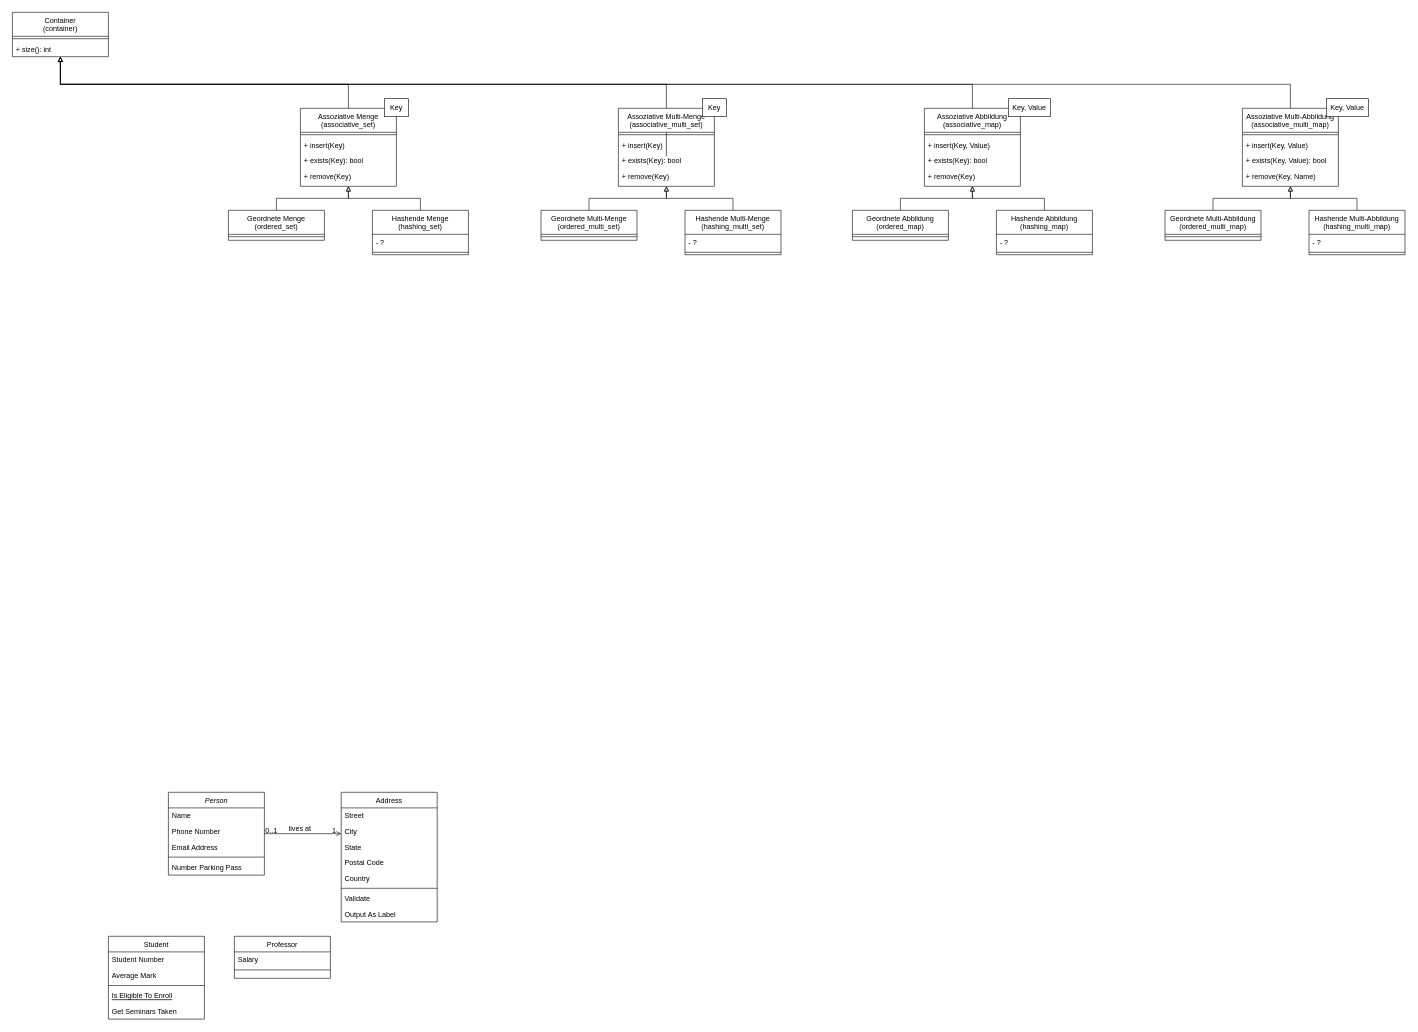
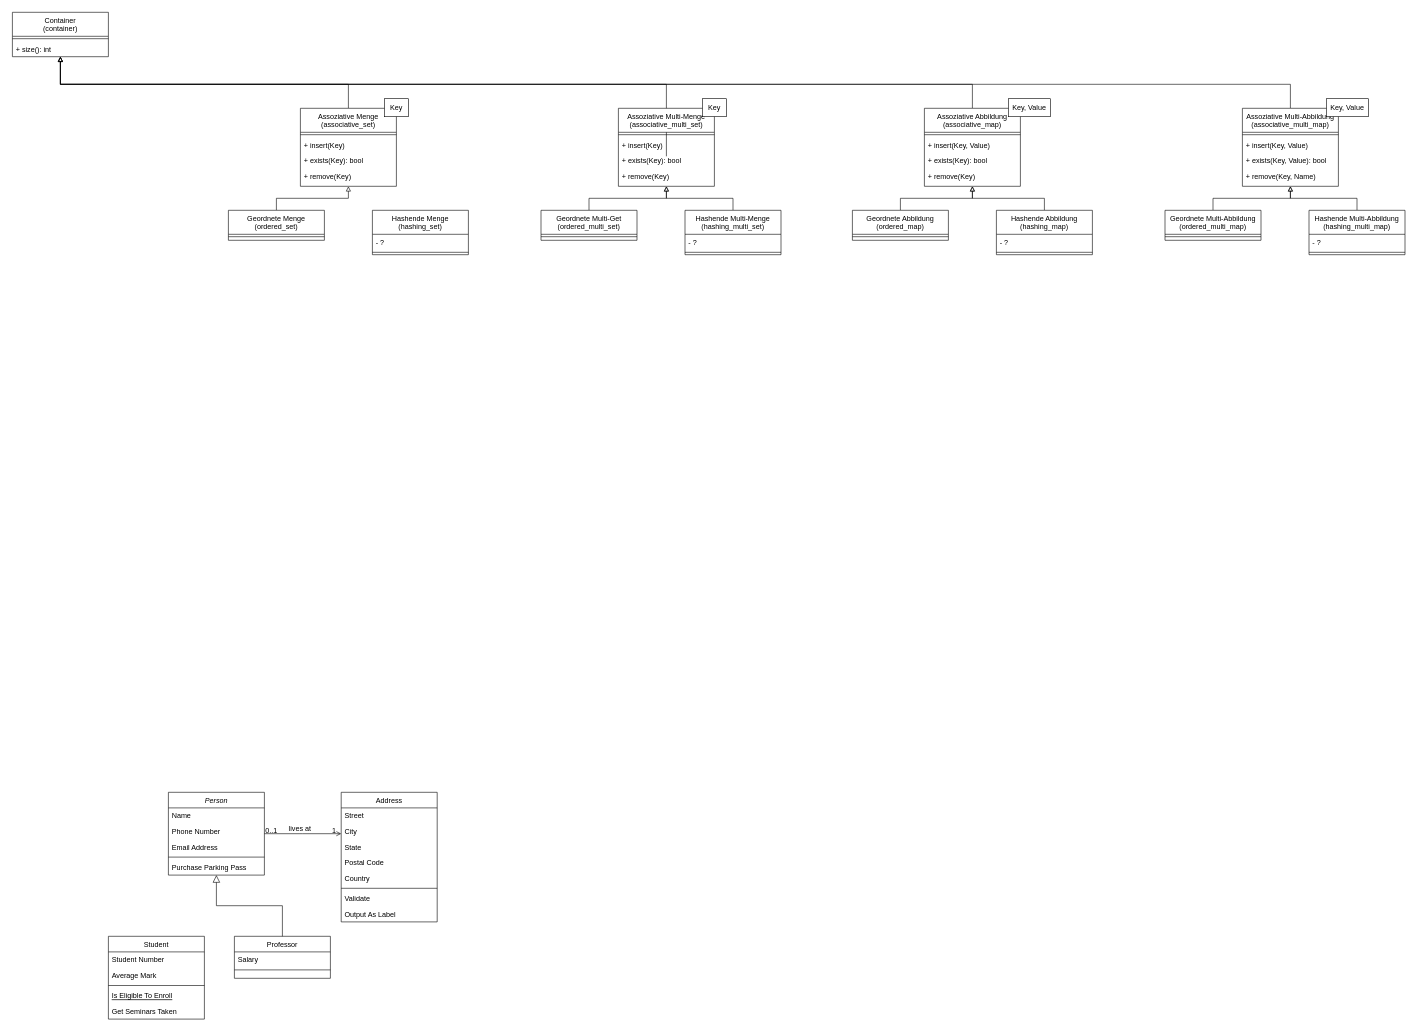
- <mxCell id="39" style="edgeStyle=orthogonalEdgeStyle;rounded=0;orthogonalLoop=1;jettySize=auto;html=1;startArrow=block;startFill=0;endArrow=none;" parent="1" source="40" target="56" edge="1"><mxGeometry relative="1" as="geometry" /></mxCell>
- <mxCell id="59" value="Geordnete Multi-Menge&#10;(ordered_multi_set)" style="swimlane;fontStyle=0;align=center;verticalAlign=top;childLayout=stackLayout;horizontal=1;startSize=40;horizontalStack=0;resizeParent=1;resizeLast=0;collapsible=1;marginBottom=0;rounded=0;shadow=0;strokeWidth=1;" parent="1" vertex="1"><mxGeometry x="901" y="350" width="160" height="50" as="geometry"><mxRectangle x="1780" y="130" width="160" height="26" as="alternateBounds" /></mxGeometry></mxCell>
+ <mxCell id="59" value="Geordnete Multi-Get&#10;(ordered_multi_set)" style="swimlane;fontStyle=0;align=center;verticalAlign=top;childLayout=stackLayout;horizontal=1;startSize=40;horizontalStack=0;resizeParent=1;resizeLast=0;collapsible=1;marginBottom=0;rounded=0;shadow=0;strokeWidth=1;" parent="1" vertex="1"><mxGeometry x="901" y="350" width="160" height="50" as="geometry"><mxRectangle x="1780" y="130" width="160" height="26" as="alternateBounds" /></mxGeometry></mxCell>
- <mxCell id="14" value="Number Parking Pass" style="text;align=left;verticalAlign=top;spacingLeft=4;spacingRight=4;overflow=hidden;rotatable=0;points=[[0,0.5],[1,0.5]];portConstraint=eastwest;" parent="9" vertex="1"><mxGeometry y="112" width="160" height="26" as="geometry" /></mxCell>
+ <mxCell id="14" value="Purchase Parking Pass" style="text;align=left;verticalAlign=top;spacingLeft=4;spacingRight=4;overflow=hidden;rotatable=0;points=[[0,0.5],[1,0.5]];portConstraint=eastwest;" parent="9" vertex="1"><mxGeometry y="112" width="160" height="26" as="geometry" /></mxCell>
+ <mxCell id="24" value="" style="endArrow=block;endSize=10;endFill=0;shadow=0;strokeWidth=1;rounded=0;curved=0;edgeStyle=elbowEdgeStyle;elbow=vertical;" parent="1" source="21" target="9" edge="1"><mxGeometry width="160" relative="1" as="geometry"><mxPoint x="270" y="1573" as="sourcePoint" /><mxPoint x="370" y="1471" as="targetPoint" /></mxGeometry></mxCell>
